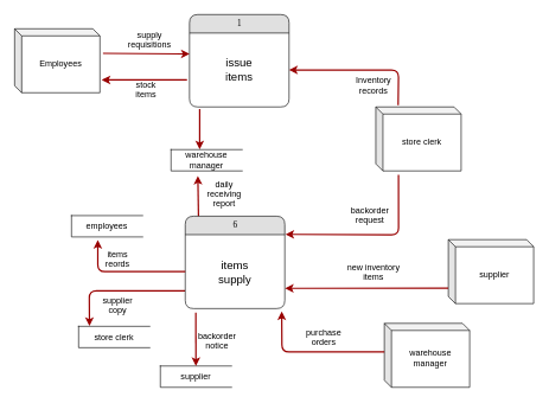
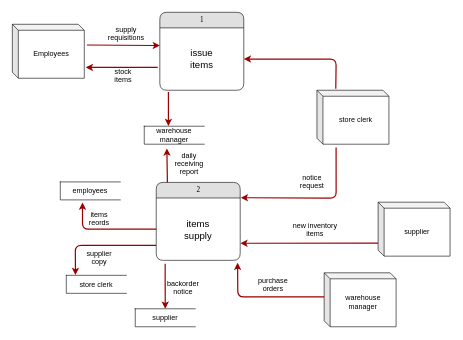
- <mxCell id="13" value="Inventory &#10;records" style="text;spacingTop=-5;align=center" vertex="1" parent="1"><mxGeometry x="510" y="104" width="30" height="20" as="geometry" /></mxCell>
- <mxCell id="33" value="backorder &#10;request" style="text;spacingTop=-5;align=center" vertex="1" parent="1"><mxGeometry x="505" y="287" width="30" height="10" as="geometry" /></mxCell>
+ <mxCell id="33" value="notice &#10;request" style="text;spacingTop=-5;align=center" vertex="1" parent="1"><mxGeometry x="505" y="287" width="30" height="10" as="geometry" /></mxCell>
- <mxCell id="27" value="6" style="swimlane;html=1;fontStyle=0;childLayout=stackLayout;horizontal=1;startSize=26;fillColor=#e0e0e0;horizontalStack=0;resizeParent=1;resizeLast=0;collapsible=1;marginBottom=0;swimlaneFillColor=#ffffff;align=center;rounded=1;shadow=0;comic=0;labelBackgroundColor=none;strokeWidth=1;fontFamily=Verdana;fontSize=12" vertex="1" parent="1"><mxGeometry x="260" y="303.67" width="140" height="130" as="geometry" /></mxCell>
+ <mxCell id="27" value="2" style="swimlane;html=1;fontStyle=0;childLayout=stackLayout;horizontal=1;startSize=26;fillColor=#e0e0e0;horizontalStack=0;resizeParent=1;resizeLast=0;collapsible=1;marginBottom=0;swimlaneFillColor=#ffffff;align=center;rounded=1;shadow=0;comic=0;labelBackgroundColor=none;strokeWidth=1;fontFamily=Verdana;fontSize=12" vertex="1" parent="1"><mxGeometry x="260" y="303.67" width="140" height="130" as="geometry" /></mxCell>
